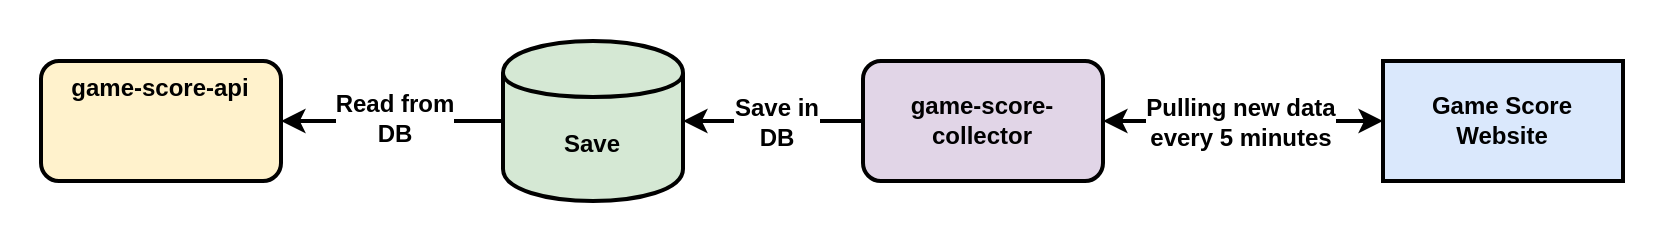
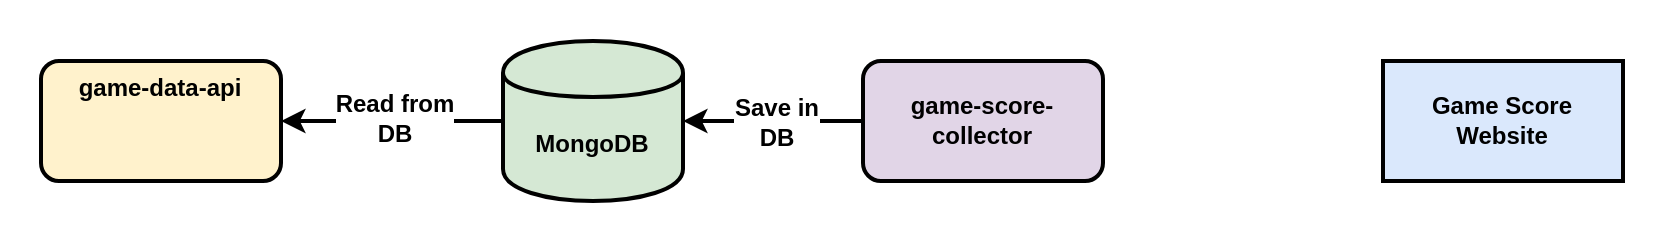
- <mxCell id="2" value="&lt;b&gt;game-score-api&lt;/b&gt;" style="rounded=1;whiteSpace=wrap;html=1;strokeWidth=2;horizontal=1;verticalAlign=top;fillColor=#fff2cc;strokeColor=#000000;" vertex="1" parent="1"><mxGeometry x="20" y="30" width="120" height="60" as="geometry" /></mxCell>
+ <mxCell id="2" value="&lt;b&gt;game-data-api&lt;/b&gt;" style="rounded=1;whiteSpace=wrap;html=1;strokeWidth=2;horizontal=1;verticalAlign=top;fillColor=#fff2cc;strokeColor=#000000;" vertex="1" parent="1"><mxGeometry x="20" y="30" width="120" height="60" as="geometry" /></mxCell>
- <mxCell id="6" value="" style="endArrow=classic;startArrow=classic;html=1;exitX=1;exitY=0.5;exitDx=0;exitDy=0;strokeWidth=2;" edge="1" parent="1" source="4" target="5"><mxGeometry width="50" height="50" relative="1" as="geometry"><mxPoint x="391" y="110" as="sourcePoint" /><mxPoint x="441" y="60" as="targetPoint" /></mxGeometry></mxCell>
- <mxCell id="7" value="&lt;b&gt;Pulling new data&lt;br&gt;every 5 minutes&lt;/b&gt;" style="text;html=1;resizable=0;points=[];align=center;verticalAlign=middle;labelBackgroundColor=#ffffff;" vertex="1" connectable="0" parent="6"><mxGeometry x="0.142" y="2" relative="1" as="geometry"><mxPoint x="-11.5" y="2" as="offset" /></mxGeometry></mxCell>
- <mxCell id="3" value="&lt;b&gt;Save&lt;/b&gt;" style="shape=cylinder;whiteSpace=wrap;html=1;boundedLbl=1;backgroundOutline=1;strokeWidth=2;fillColor=#d5e8d4;strokeColor=#000000;" vertex="1" parent="1"><mxGeometry x="251" y="20" width="90" height="80" as="geometry" /></mxCell>
+ <mxCell id="3" value="&lt;b&gt;MongoDB&lt;/b&gt;" style="shape=cylinder;whiteSpace=wrap;html=1;boundedLbl=1;backgroundOutline=1;strokeWidth=2;fillColor=#d5e8d4;strokeColor=#000000;" vertex="1" parent="1"><mxGeometry x="251" y="20" width="90" height="80" as="geometry" /></mxCell>
